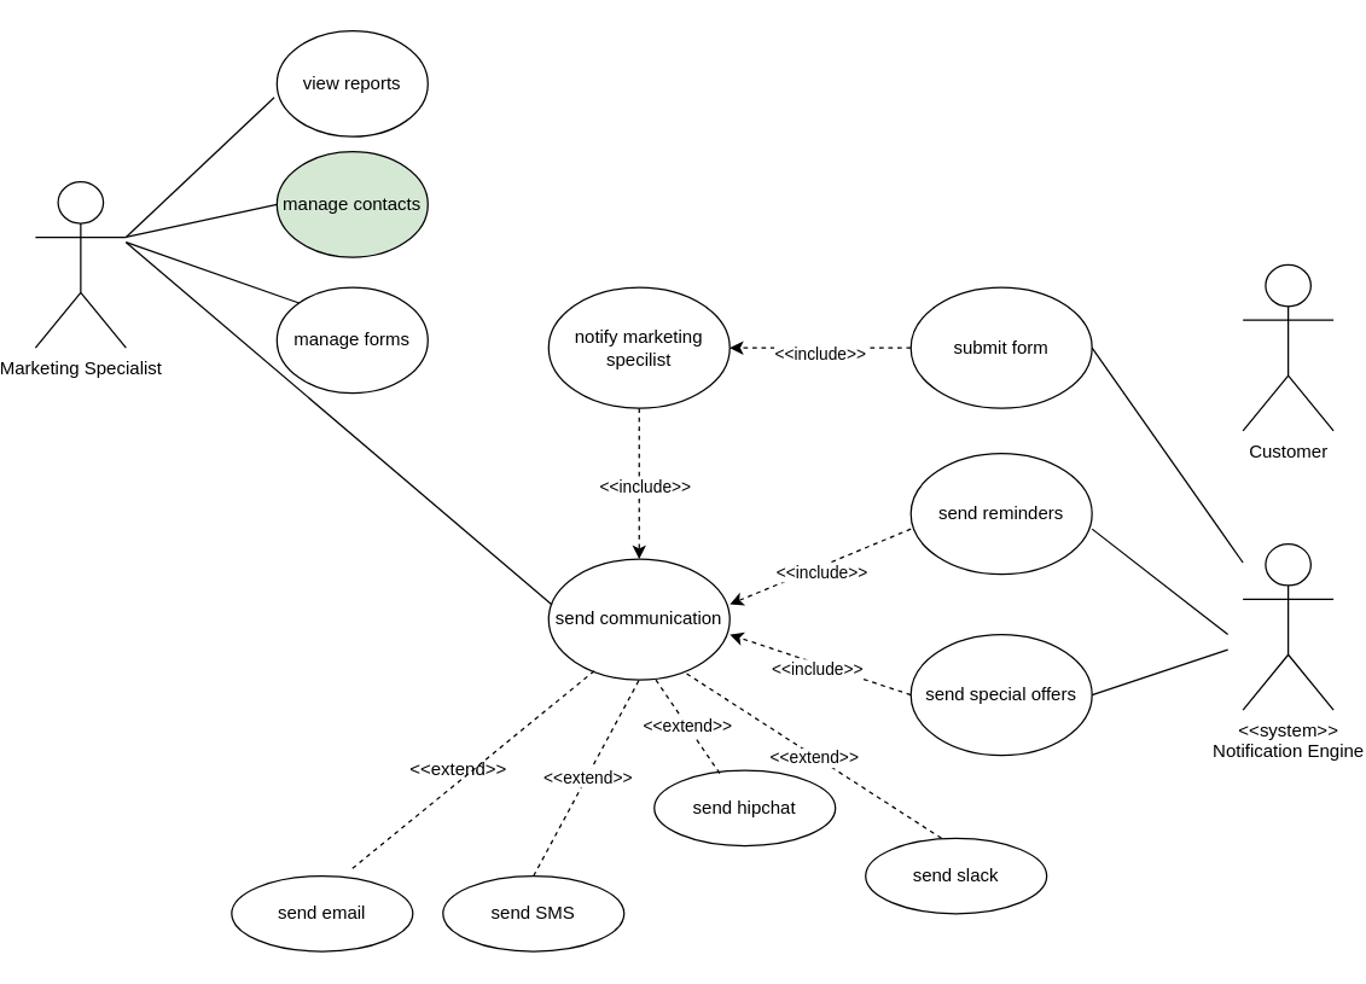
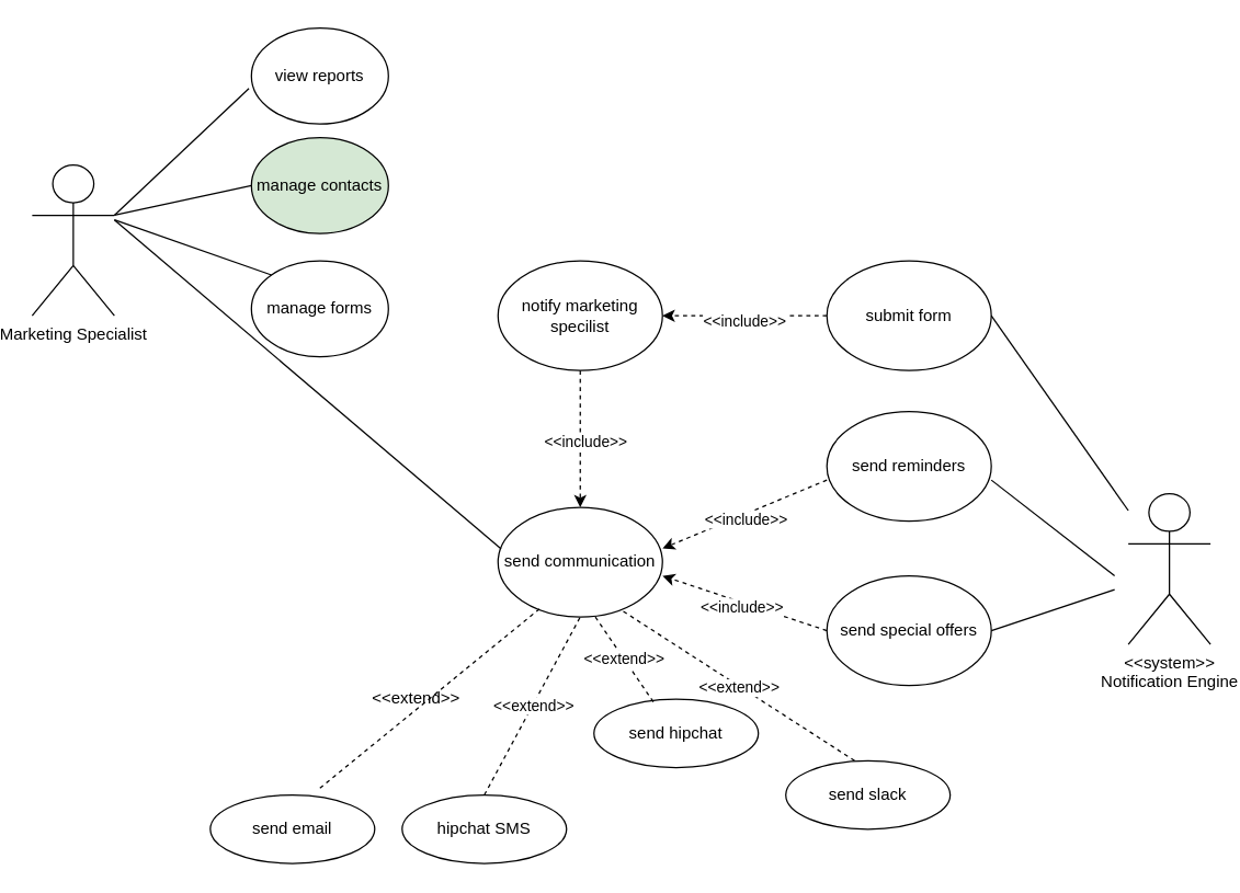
- <mxCell id="31" value="Customer" style="shape=umlActor;verticalLabelPosition=bottom;verticalAlign=top;html=1;outlineConnect=0;" vertex="1" parent="1"><mxGeometry x="820" y="175" width="60" height="110" as="geometry" /></mxCell>
- <mxCell id="16" value="send SMS" style="ellipse;whiteSpace=wrap;html=1;" vertex="1" parent="1"><mxGeometry x="290" y="580" width="120" height="50" as="geometry" /></mxCell>
+ <mxCell id="16" value="hipchat SMS" style="ellipse;whiteSpace=wrap;html=1;" vertex="1" parent="1"><mxGeometry x="290" y="580" width="120" height="50" as="geometry" /></mxCell>
